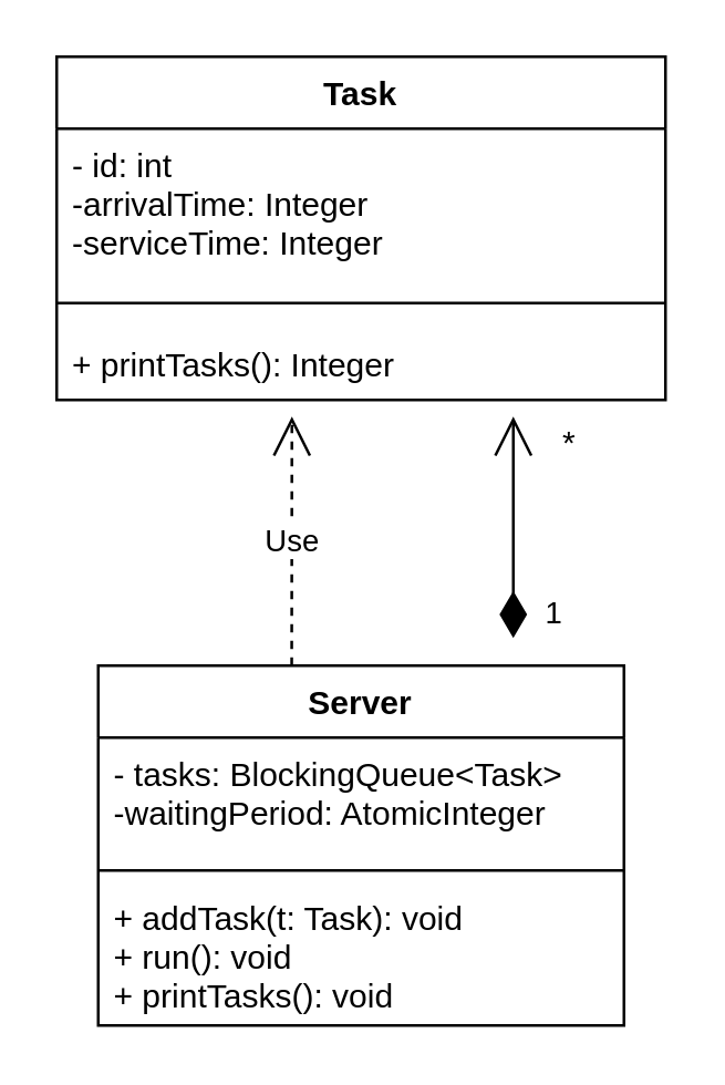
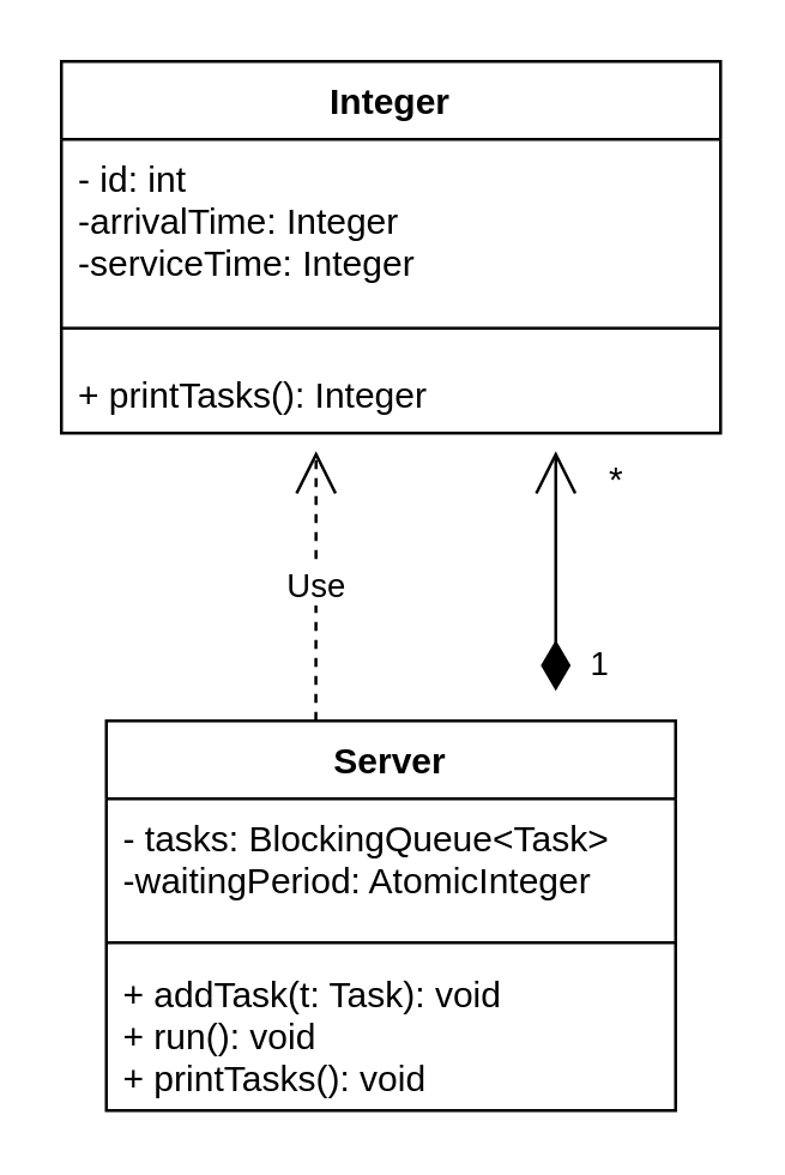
- <mxCell id="6" value="Task" style="swimlane;fontStyle=1;align=center;verticalAlign=top;childLayout=stackLayout;horizontal=1;startSize=26;horizontalStack=0;resizeParent=1;resizeParentMax=0;resizeLast=0;collapsible=1;marginBottom=0;" vertex="1" parent="1"><mxGeometry x="20" y="20" width="220" height="124" as="geometry" /></mxCell>
+ <mxCell id="6" value="Integer" style="swimlane;fontStyle=1;align=center;verticalAlign=top;childLayout=stackLayout;horizontal=1;startSize=26;horizontalStack=0;resizeParent=1;resizeParentMax=0;resizeLast=0;collapsible=1;marginBottom=0;" vertex="1" parent="1"><mxGeometry x="20" y="20" width="220" height="124" as="geometry" /></mxCell>
